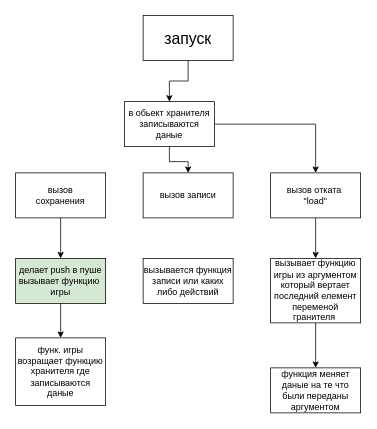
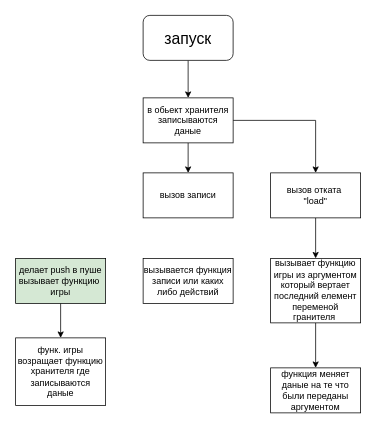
- <mxCell id="3" value="запуск" style="whiteSpace=wrap;html=1;fontSize=21;rounded=0;" parent="1" vertex="1"><mxGeometry x="190" y="20" width="120" height="60" as="geometry" /></mxCell>
+ <mxCell id="3" value="запуск" style="rounded=1;whiteSpace=wrap;html=1;fontSize=21;" parent="1" vertex="1"><mxGeometry x="190" y="20" width="120" height="60" as="geometry" /></mxCell>
- <mxCell id="6" value="в обьект хранителя записываются даные" style="whiteSpace=wrap;html=1;" vertex="1" parent="1"><mxGeometry x="165" y="135" width="120" height="60" as="geometry" /></mxCell>
+ <mxCell id="6" value="в обьект хранителя записываются даные" style="whiteSpace=wrap;html=1;" vertex="1" parent="1"><mxGeometry x="190" y="130" width="120" height="60" as="geometry" /></mxCell>
- <mxCell id="8" value="вызов&lt;br&gt;сохранения" style="whiteSpace=wrap;html=1;" vertex="1" parent="1"><mxGeometry x="20" y="230" width="120" height="60" as="geometry" /></mxCell>
- <mxCell id="7" value="" style="edgeStyle=orthogonalEdgeStyle;rounded=0;orthogonalLoop=1;jettySize=auto;html=1;" edge="1" parent="1" source="8" target="13"><mxGeometry relative="1" as="geometry" /></mxCell>
